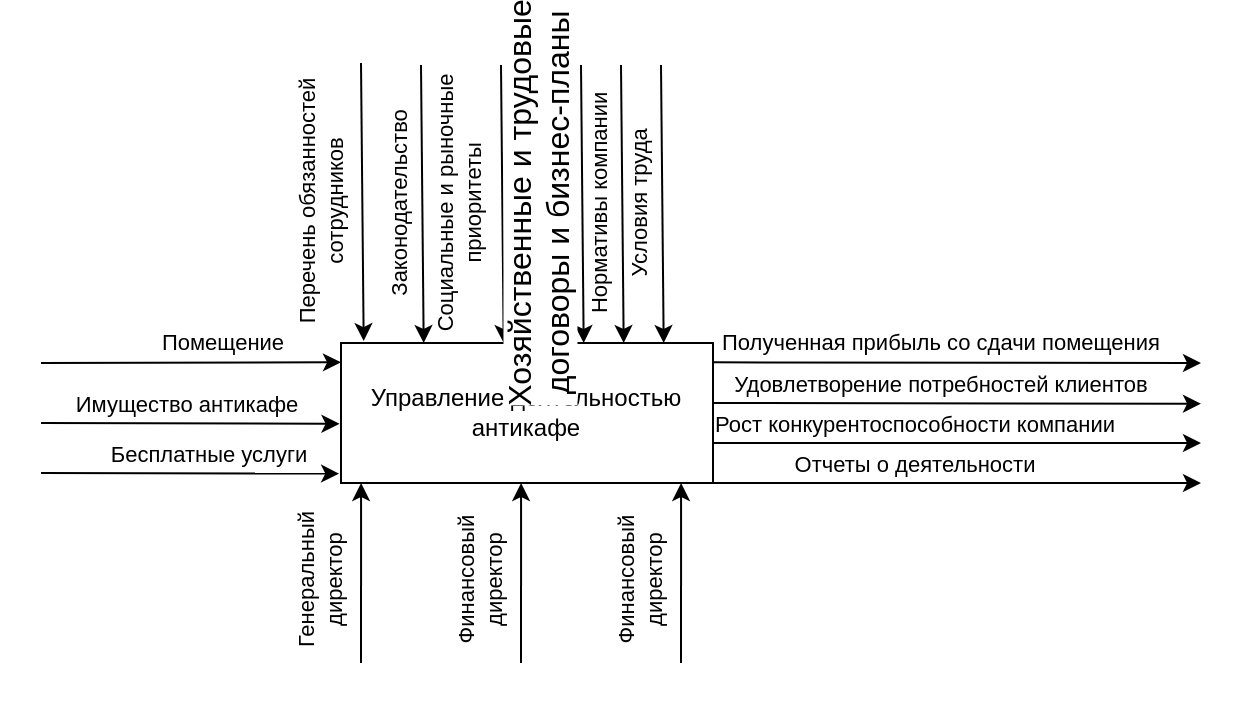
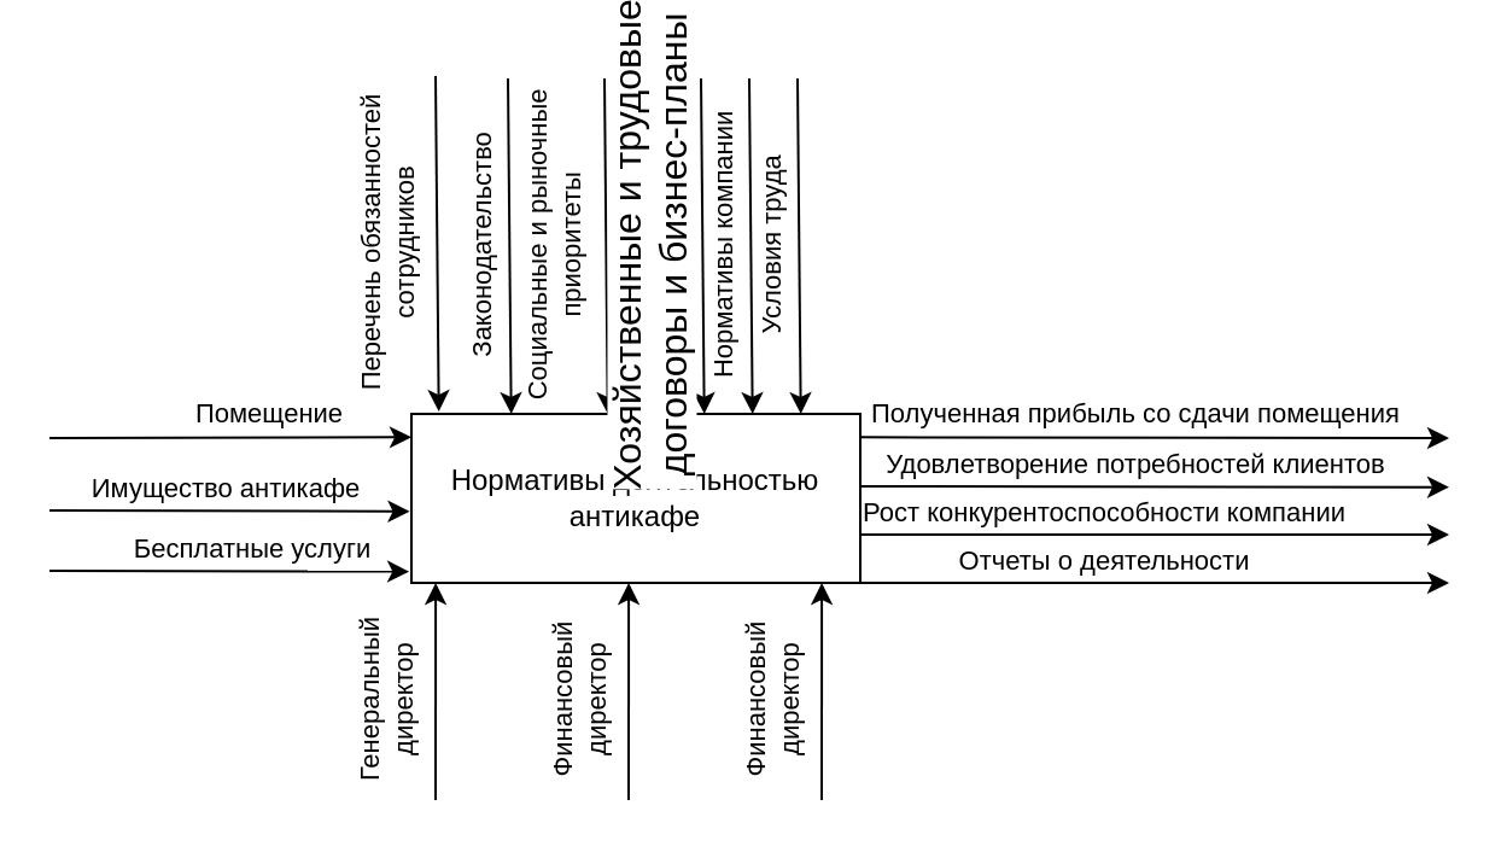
- <mxCell id="2" value="Управление деятельностью антикафе" style="rounded=0;whiteSpace=wrap;html=1;" vertex="1" parent="1"><mxGeometry x="170" y="160" width="186" height="70" as="geometry" /></mxCell>
+ <mxCell id="2" value="Нормативы деятельностью антикафе" style="rounded=0;whiteSpace=wrap;html=1;" vertex="1" parent="1"><mxGeometry x="170" y="160" width="186" height="70" as="geometry" /></mxCell>
